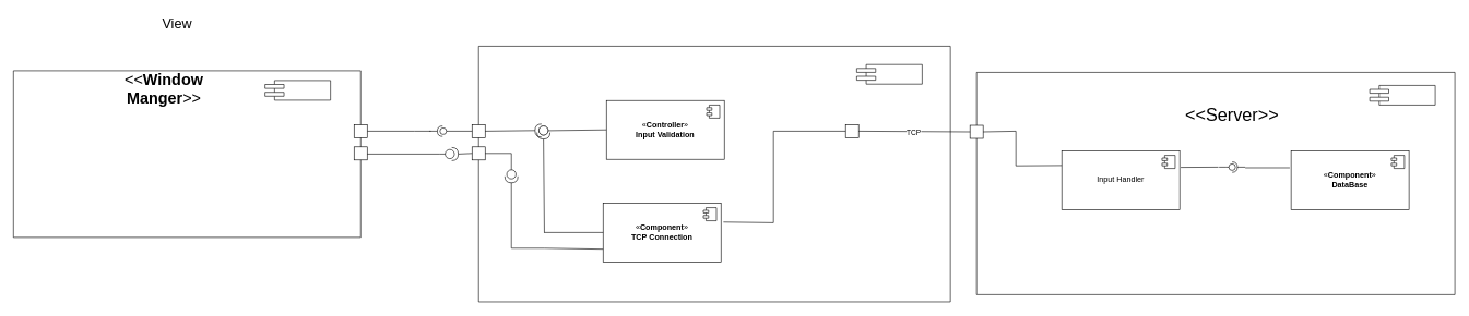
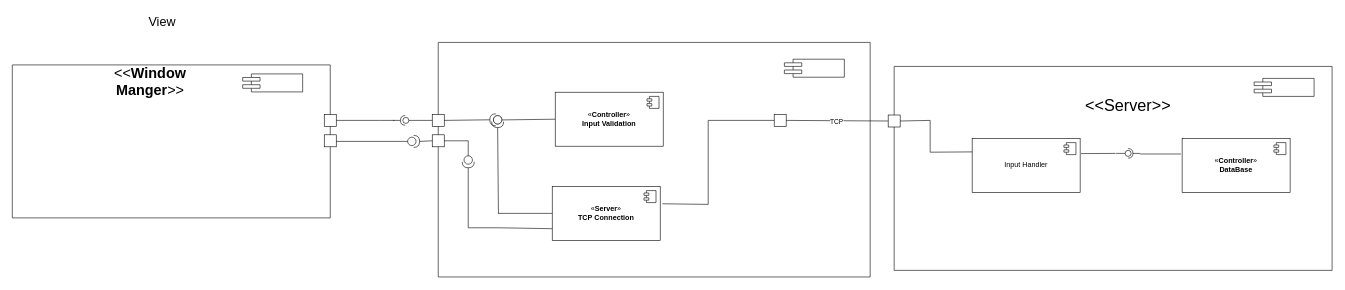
- <mxCell id="29" value="«&lt;b&gt;Component&lt;/b&gt;»&lt;br&gt;&lt;b&gt;DataBase&lt;/b&gt;" style="html=1;dropTarget=0;whiteSpace=wrap;" vertex="1" parent="25"><mxGeometry x="480" y="120" width="180" height="90" as="geometry" /></mxCell>
+ <mxCell id="29" value="«&lt;b&gt;Controller&lt;/b&gt;»&lt;br&gt;&lt;b&gt;DataBase&lt;/b&gt;" style="html=1;dropTarget=0;whiteSpace=wrap;" vertex="1" parent="25"><mxGeometry x="480" y="120" width="180" height="90" as="geometry" /></mxCell>
- <mxCell id="12" value="«&lt;b&gt;Component&lt;/b&gt;»&lt;br&gt;&lt;b&gt;TCP Connection&lt;/b&gt;" style="html=1;dropTarget=0;whiteSpace=wrap;" vertex="1" parent="9"><mxGeometry x="190" y="240" width="180" height="90" as="geometry" /></mxCell>
+ <mxCell id="12" value="«&lt;b&gt;Server&lt;/b&gt;»&lt;br&gt;&lt;b&gt;TCP Connection&lt;/b&gt;" style="html=1;dropTarget=0;whiteSpace=wrap;" vertex="1" parent="9"><mxGeometry x="190" y="240" width="180" height="90" as="geometry" /></mxCell>
